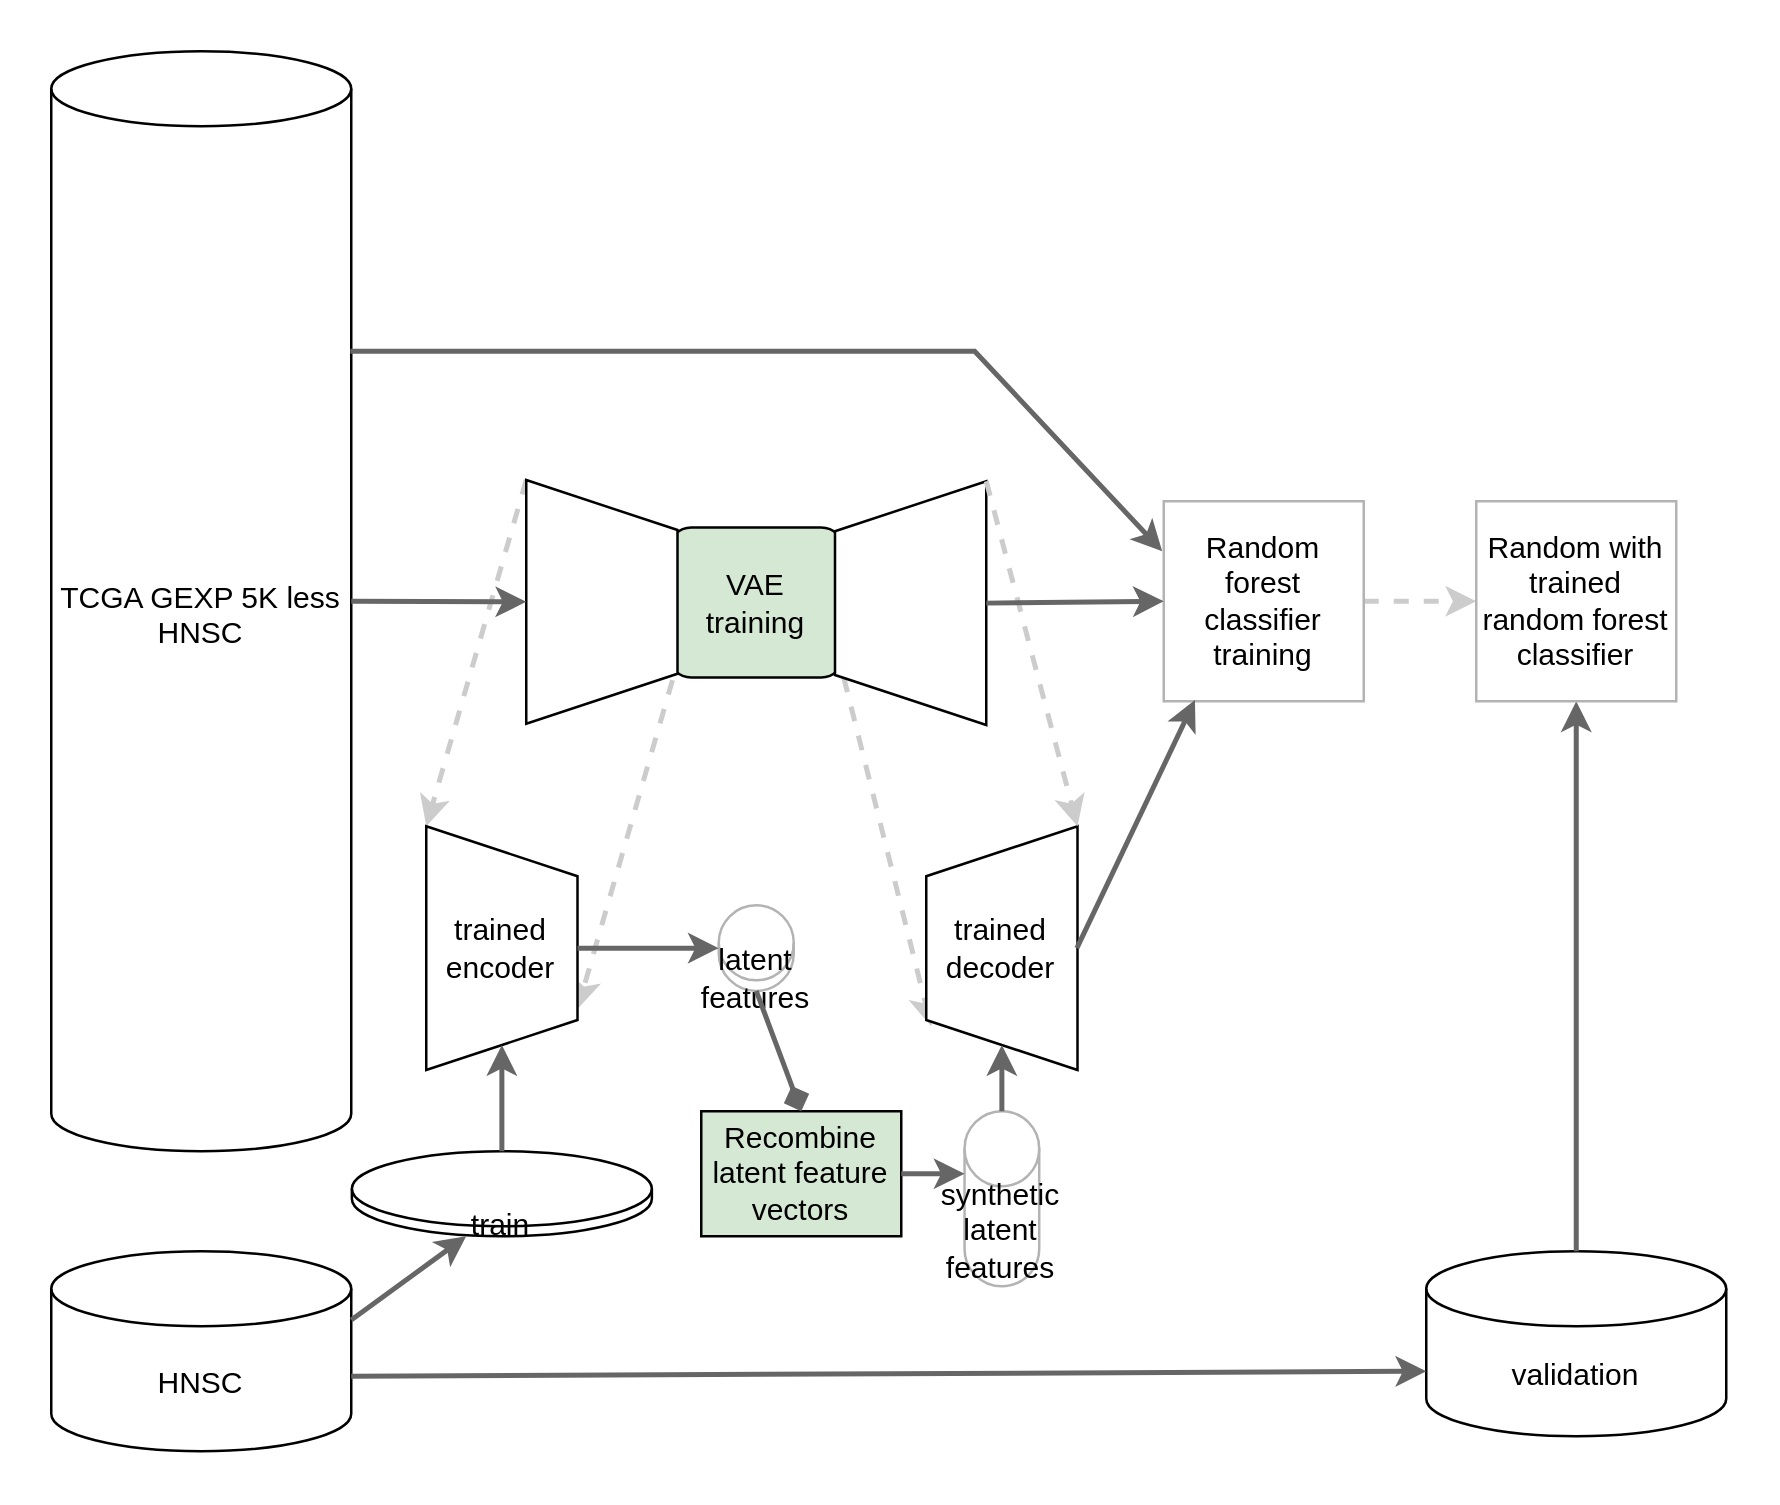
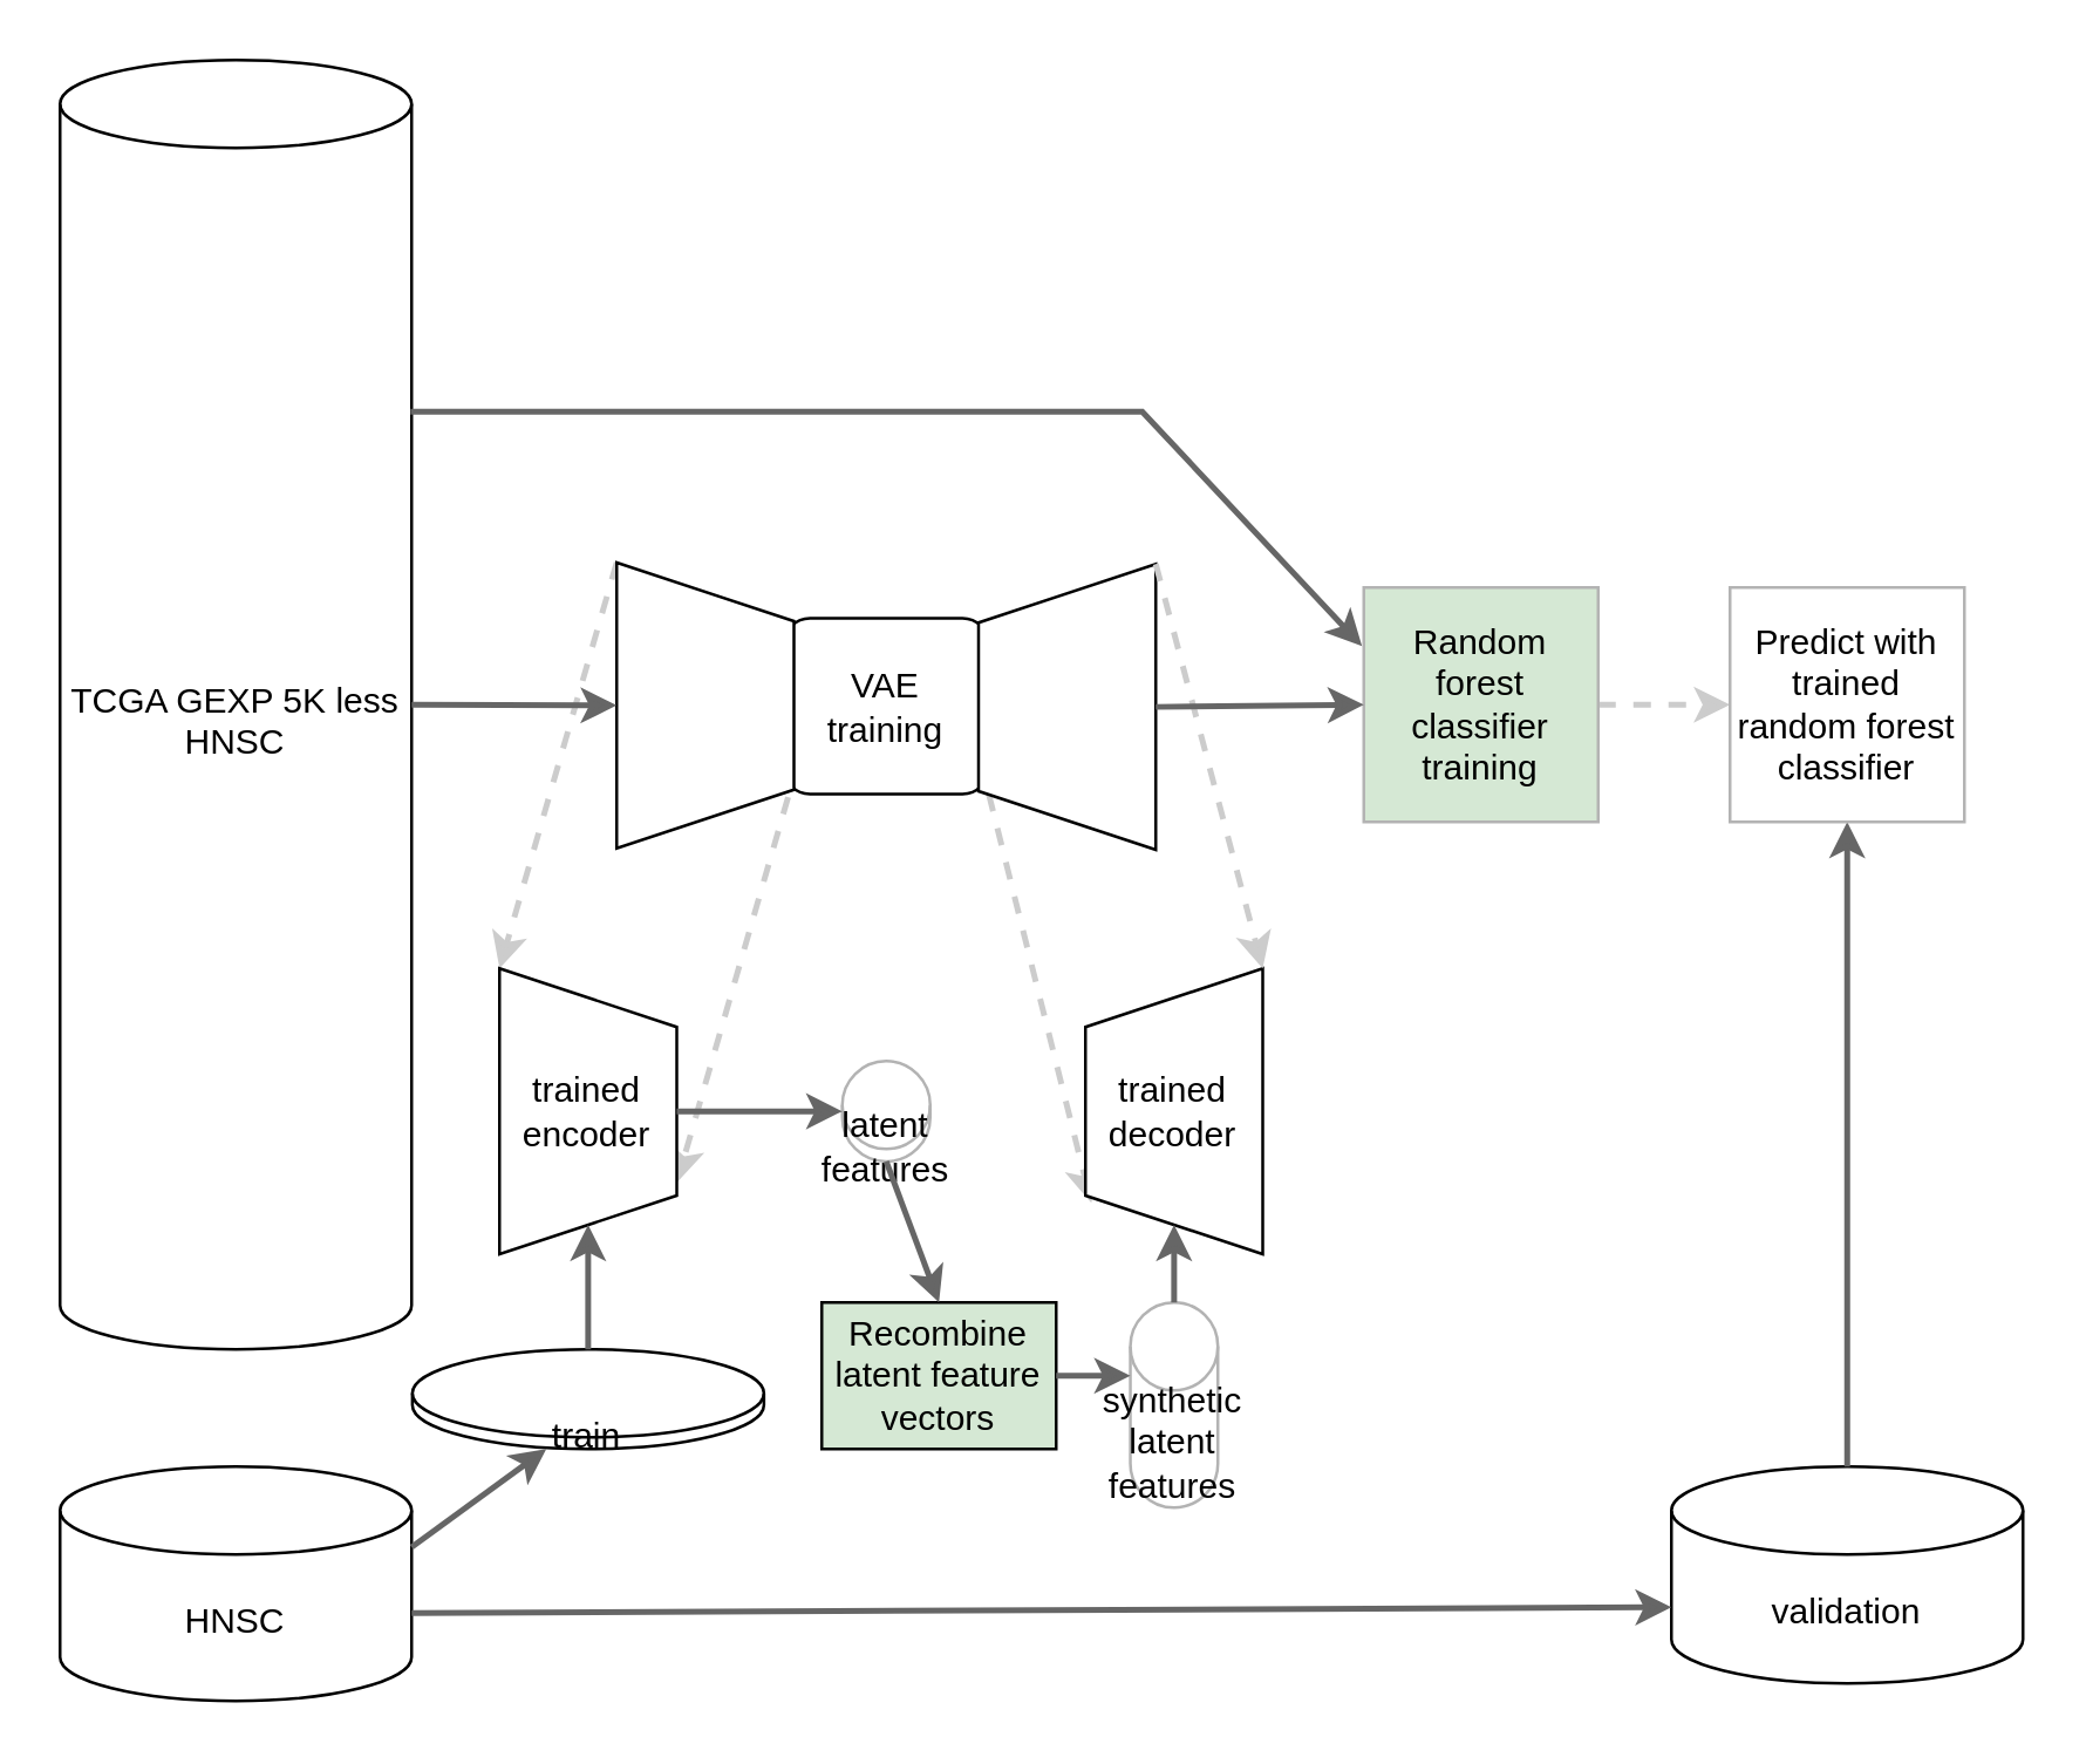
- <mxCell id="24" value="Random forest classifier training" style="whiteSpace=wrap;html=1;aspect=fixed;strokeColor=#B3B3B3;" parent="1" vertex="1"><mxGeometry x="465" y="200" width="80" height="80" as="geometry" /></mxCell>
+ <mxCell id="24" value="Random forest classifier training" style="whiteSpace=wrap;html=1;aspect=fixed;strokeColor=#B3B3B3;fillColor=#d5e8d4;" parent="1" vertex="1"><mxGeometry x="465" y="200" width="80" height="80" as="geometry" /></mxCell>
- <mxCell id="27" value="Random with trained random forest classifier" style="whiteSpace=wrap;html=1;aspect=fixed;strokeColor=#B3B3B3;" parent="1" vertex="1"><mxGeometry x="590" y="200" width="80" height="80" as="geometry" /></mxCell>
+ <mxCell id="27" value="Predict with trained random forest classifier" style="whiteSpace=wrap;html=1;aspect=fixed;strokeColor=#B3B3B3;" parent="1" vertex="1"><mxGeometry x="590" y="200" width="80" height="80" as="geometry" /></mxCell>
- <mxCell id="21" value="VAE&lt;br&gt;training" style="rounded=1;whiteSpace=wrap;html=1;fillColor=#d5e8d4;" parent="20" vertex="1"><mxGeometry x="57" y="19" width="70" height="60" as="geometry" /></mxCell>
+ <mxCell id="21" value="VAE&lt;br&gt;training" style="rounded=1;whiteSpace=wrap;html=1;" parent="20" vertex="1"><mxGeometry x="57" y="19" width="70" height="60" as="geometry" /></mxCell>
- <mxCell id="26" value="" style="endArrow=classic;html=1;rounded=0;strokeColor=#666666;strokeWidth=2;entryX=0.156;entryY=0.994;entryDx=0;entryDy=0;exitX=1;exitY=0.5;exitDx=0;exitDy=0;entryPerimeter=0;" parent="1" source="16" target="24" edge="1"><mxGeometry width="50" height="50" relative="1" as="geometry"><mxPoint x="595.5" y="583" as="sourcePoint" /><mxPoint x="595.5" y="290.5" as="targetPoint" /></mxGeometry></mxCell>
- <mxCell id="34" value="" style="endArrow=diamond;html=1;rounded=0;strokeColor=#666666;strokeWidth=2;entryX=0.5;entryY=0;entryDx=0;entryDy=0;exitX=0.5;exitY=1;exitDx=0;exitDy=0;exitPerimeter=0;" parent="1" source="9" target="10" edge="1"><mxGeometry width="50" height="50" relative="1" as="geometry"><mxPoint x="145" y="620" as="sourcePoint" /><mxPoint x="176.858" y="653" as="targetPoint" /></mxGeometry></mxCell>
+ <mxCell id="34" value="" style="endArrow=classic;html=1;rounded=0;strokeColor=#666666;strokeWidth=2;entryX=0.5;entryY=0;entryDx=0;entryDy=0;exitX=0.5;exitY=1;exitDx=0;exitDy=0;exitPerimeter=0;" parent="1" source="9" target="10" edge="1"><mxGeometry width="50" height="50" relative="1" as="geometry"><mxPoint x="145" y="620" as="sourcePoint" /><mxPoint x="176.858" y="653" as="targetPoint" /></mxGeometry></mxCell>
